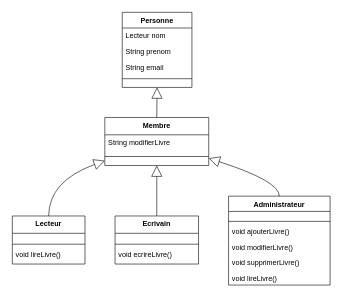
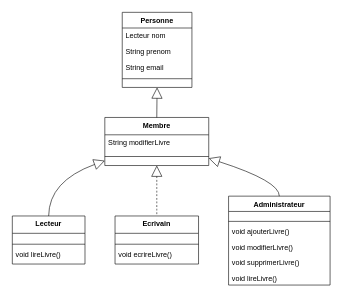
- <mxCell id="24" value="" style="curved=1;startArrow=block;startSize=16;startFill=0;endArrow=none;exitX=0.5;exitY=1.01;entryX=0.5;entryY=0.01;" edge="1" parent="1" source="7" target="13"><mxGeometry relative="1" as="geometry"><Array as="points" /></mxGeometry></mxCell>
+ <mxCell id="24" value="" style="curved=1;startArrow=block;startSize=16;startFill=0;endArrow=none;exitX=0.5;exitY=1.01;entryX=0.5;entryY=0.01;dashed=1;" edge="1" parent="1" source="7" target="13"><mxGeometry relative="1" as="geometry"><Array as="points" /></mxGeometry></mxCell>
